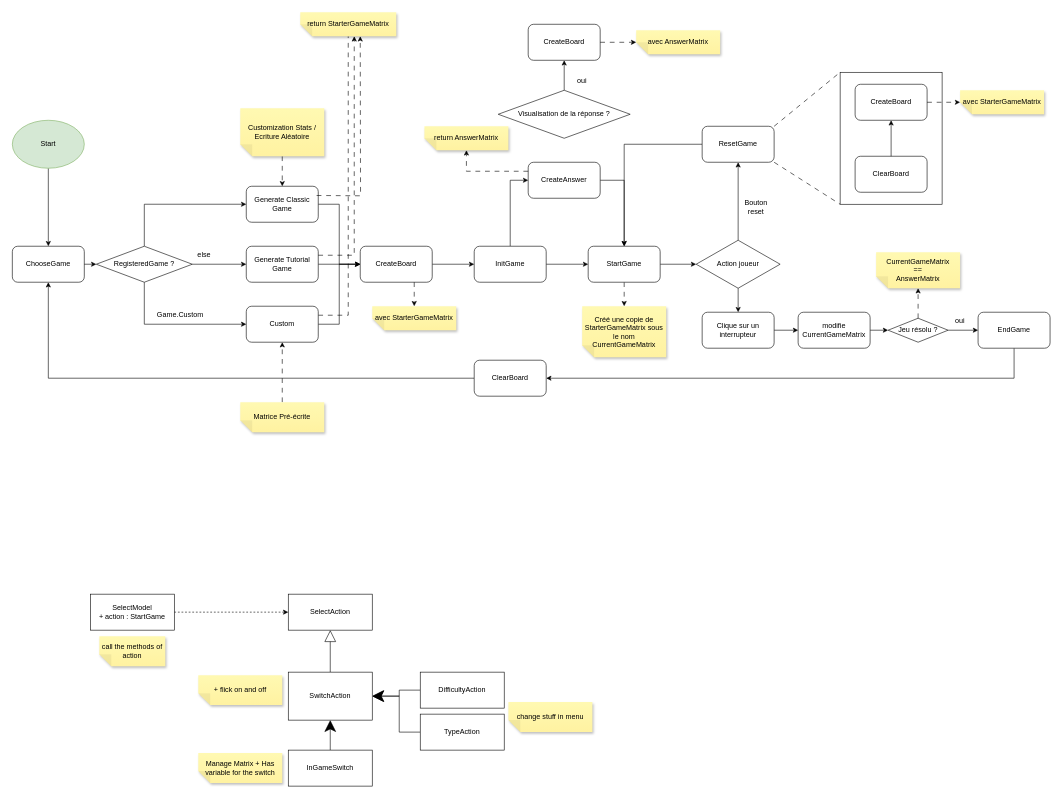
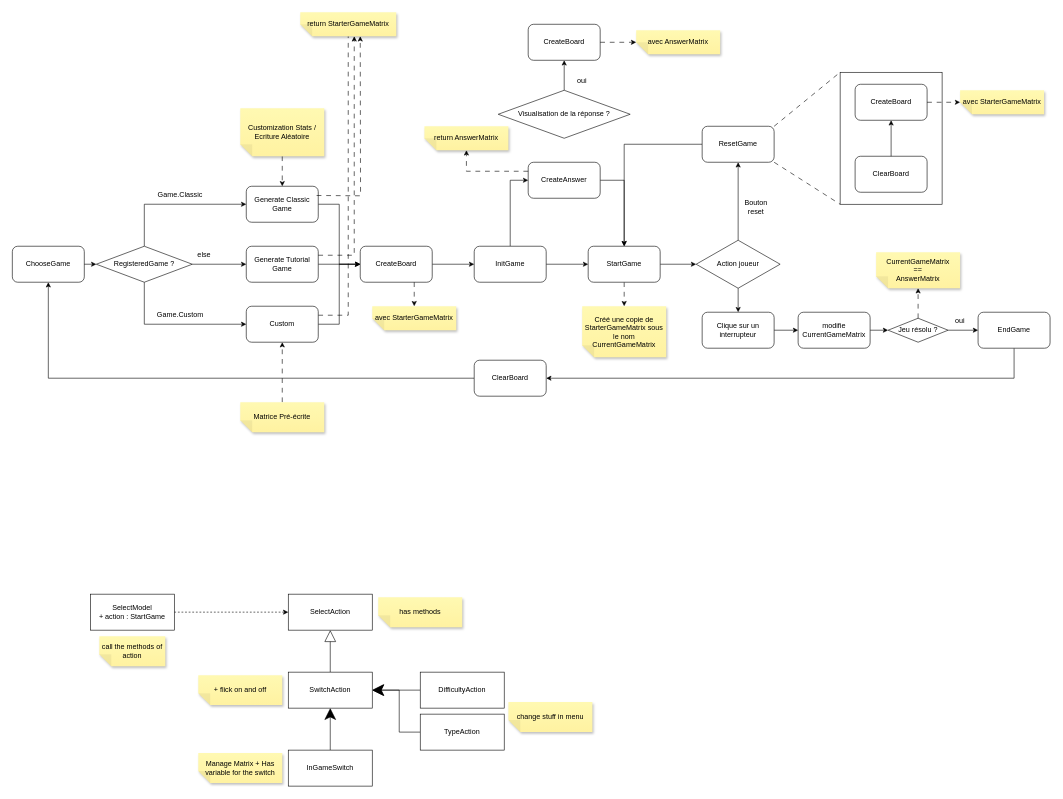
- <mxCell id="75" value="Start" style="ellipse;whiteSpace=wrap;html=1;fillColor=#d5e8d4;strokeColor=#82b366;" parent="1" vertex="1"><mxGeometry y="200" width="120" height="80" as="geometry" x="20" /></mxCell>
+ <mxCell id="32" value="Game.Classic" style="text;html=1;strokeColor=none;fillColor=none;align=center;verticalAlign=middle;whiteSpace=wrap;rounded=0;" parent="1" vertex="1"><mxGeometry x="250" y="310" width="100" height="30" as="geometry" /></mxCell>
- <mxCell id="74" style="edgeStyle=orthogonalEdgeStyle;rounded=0;orthogonalLoop=1;jettySize=auto;html=1;exitX=0.5;exitY=1;exitDx=0;exitDy=0;entryX=0.5;entryY=0;entryDx=0;entryDy=0;" parent="1" source="75" target="4" edge="1"><mxGeometry relative="1" as="geometry" /></mxCell>
+ <mxCell id="90" value="has methods" style="shape=note;whiteSpace=wrap;html=1;backgroundOutline=1;fontColor=#000000;darkOpacity=0.05;fillColor=#FFF9B2;strokeColor=none;fillStyle=solid;direction=west;gradientDirection=north;gradientColor=#FFF2A1;shadow=1;size=20;pointerEvents=1;" vertex="1" parent="1"><mxGeometry x="630" y="995" width="140" height="50" as="geometry" /></mxCell>
- <mxCell id="80" value="SwitchAction" style="rounded=0;whiteSpace=wrap;html=1;" vertex="1" parent="1"><mxGeometry x="480" y="1120" width="140" height="80" as="geometry" /></mxCell>
+ <mxCell id="80" value="SwitchAction" style="rounded=0;whiteSpace=wrap;html=1;" vertex="1" parent="1"><mxGeometry x="480" y="1120" width="140" height="60" as="geometry" /></mxCell>
